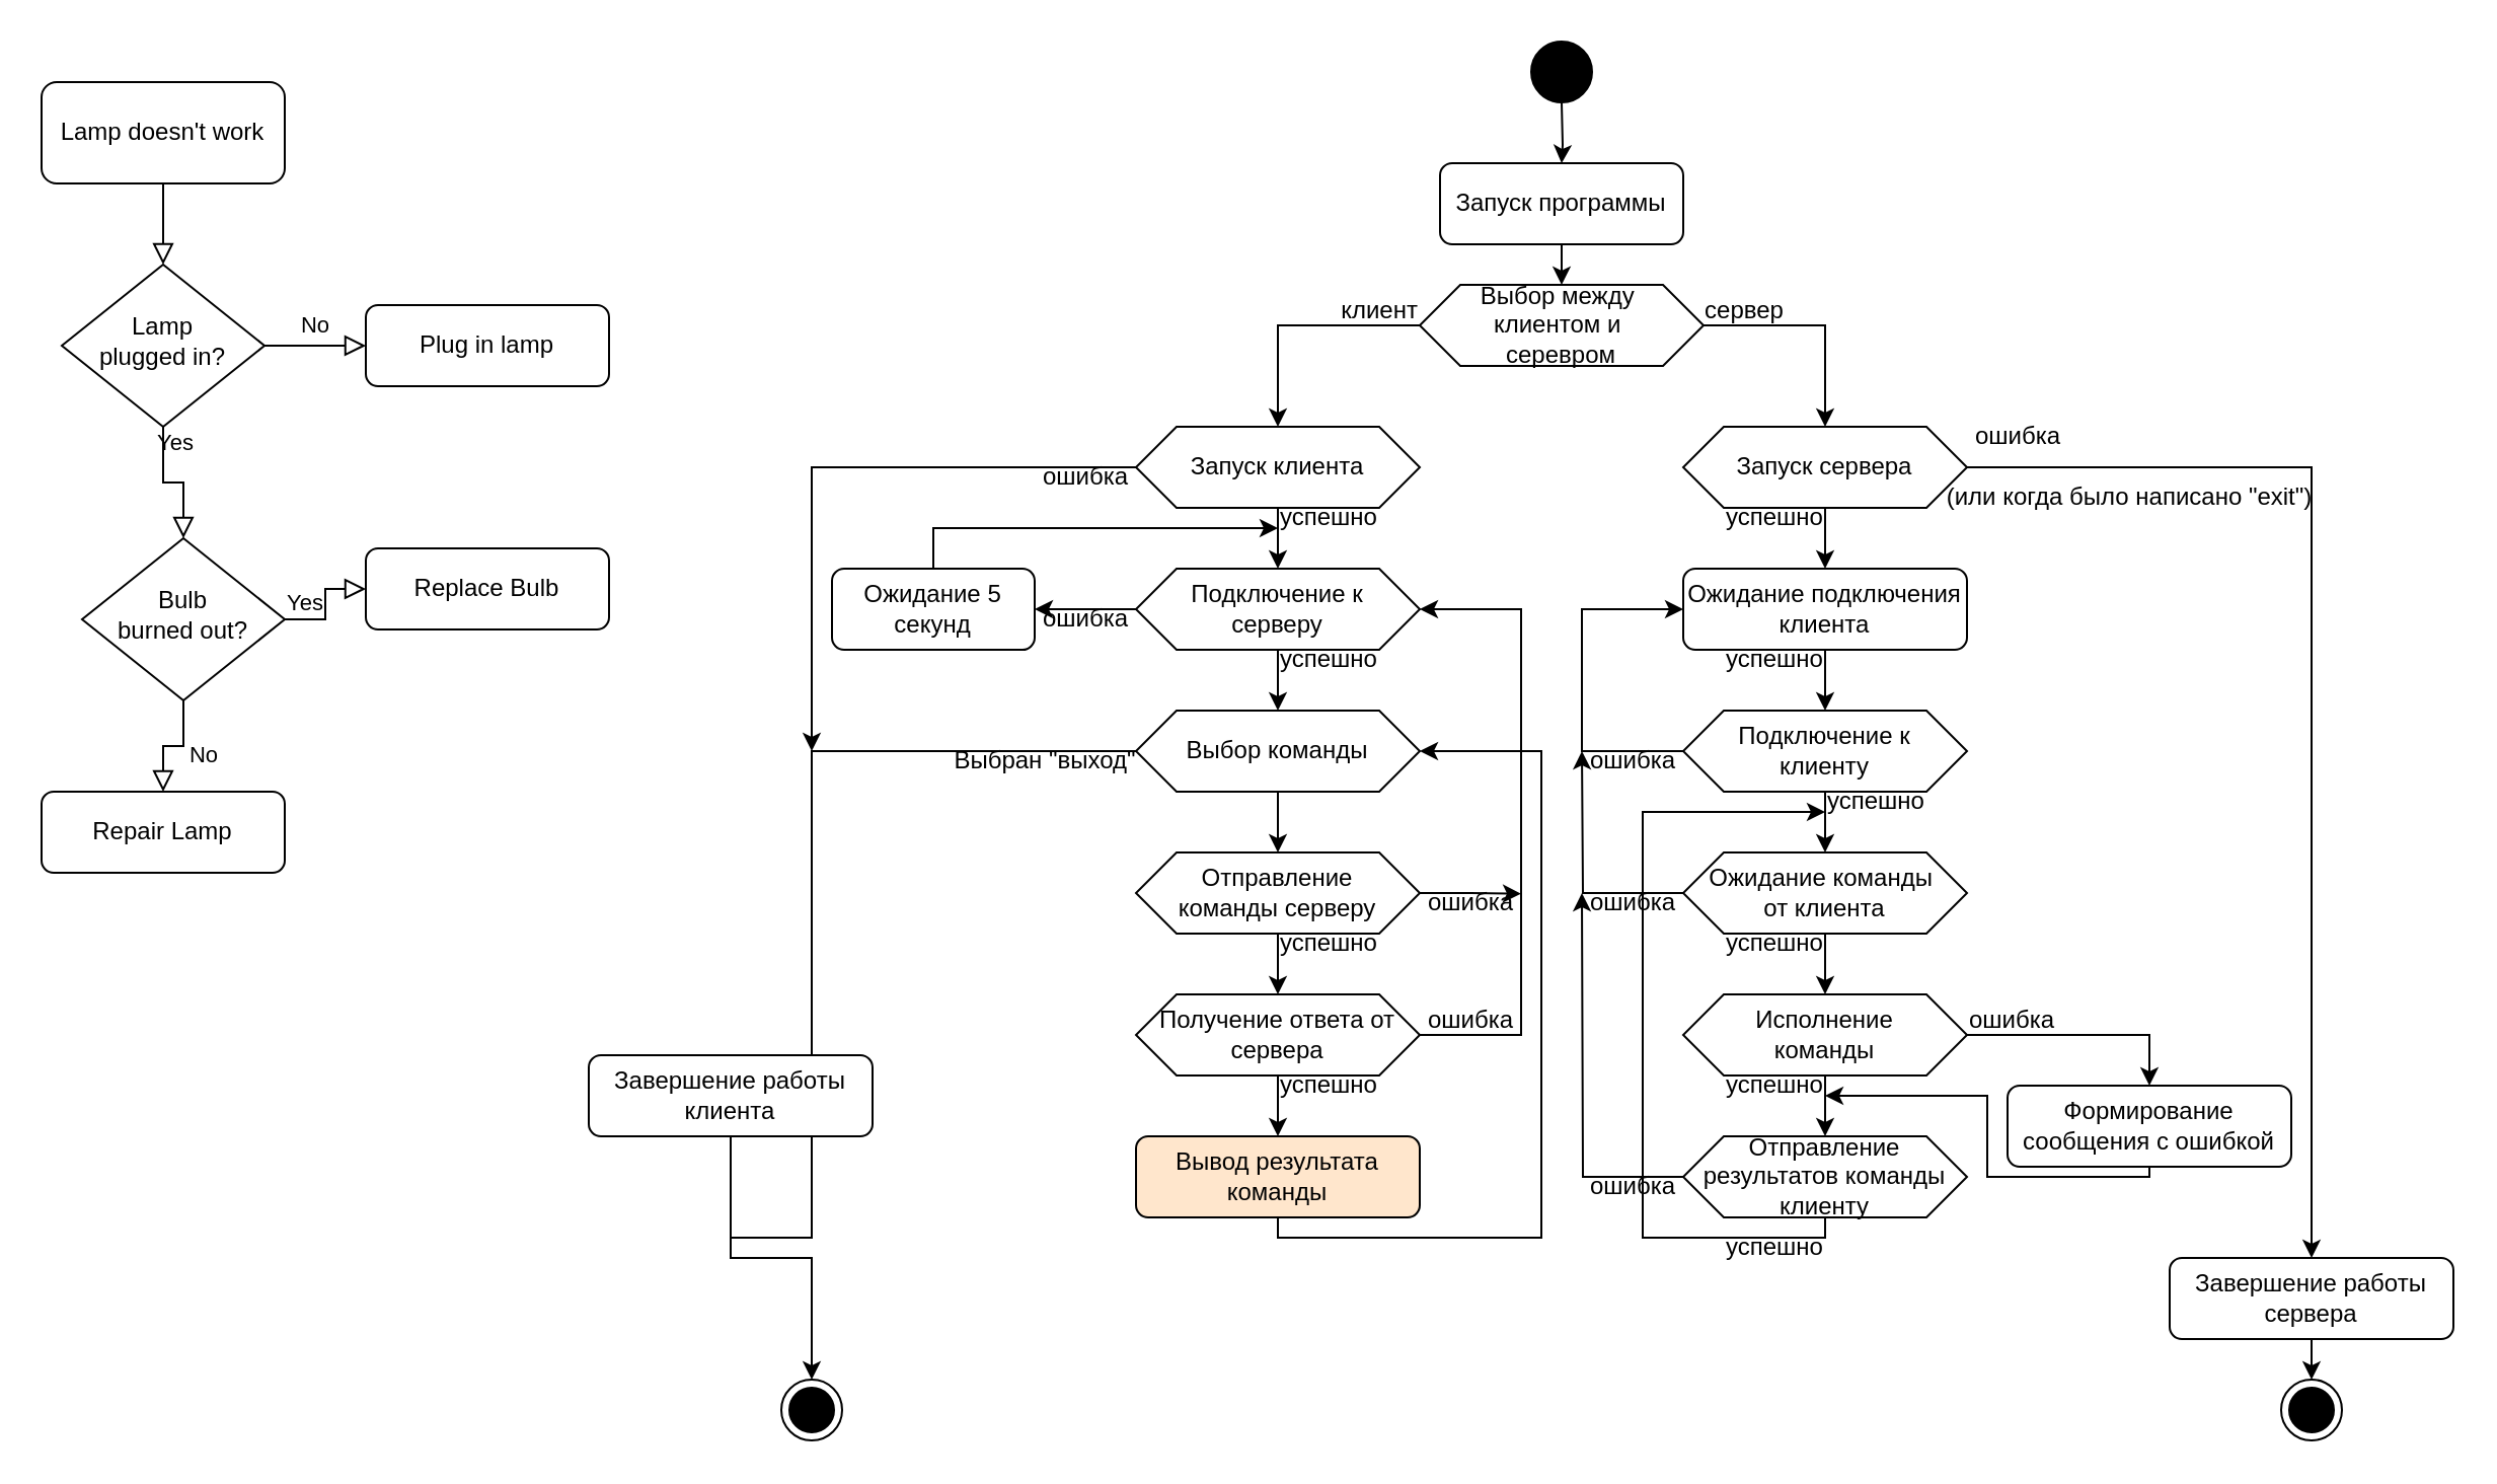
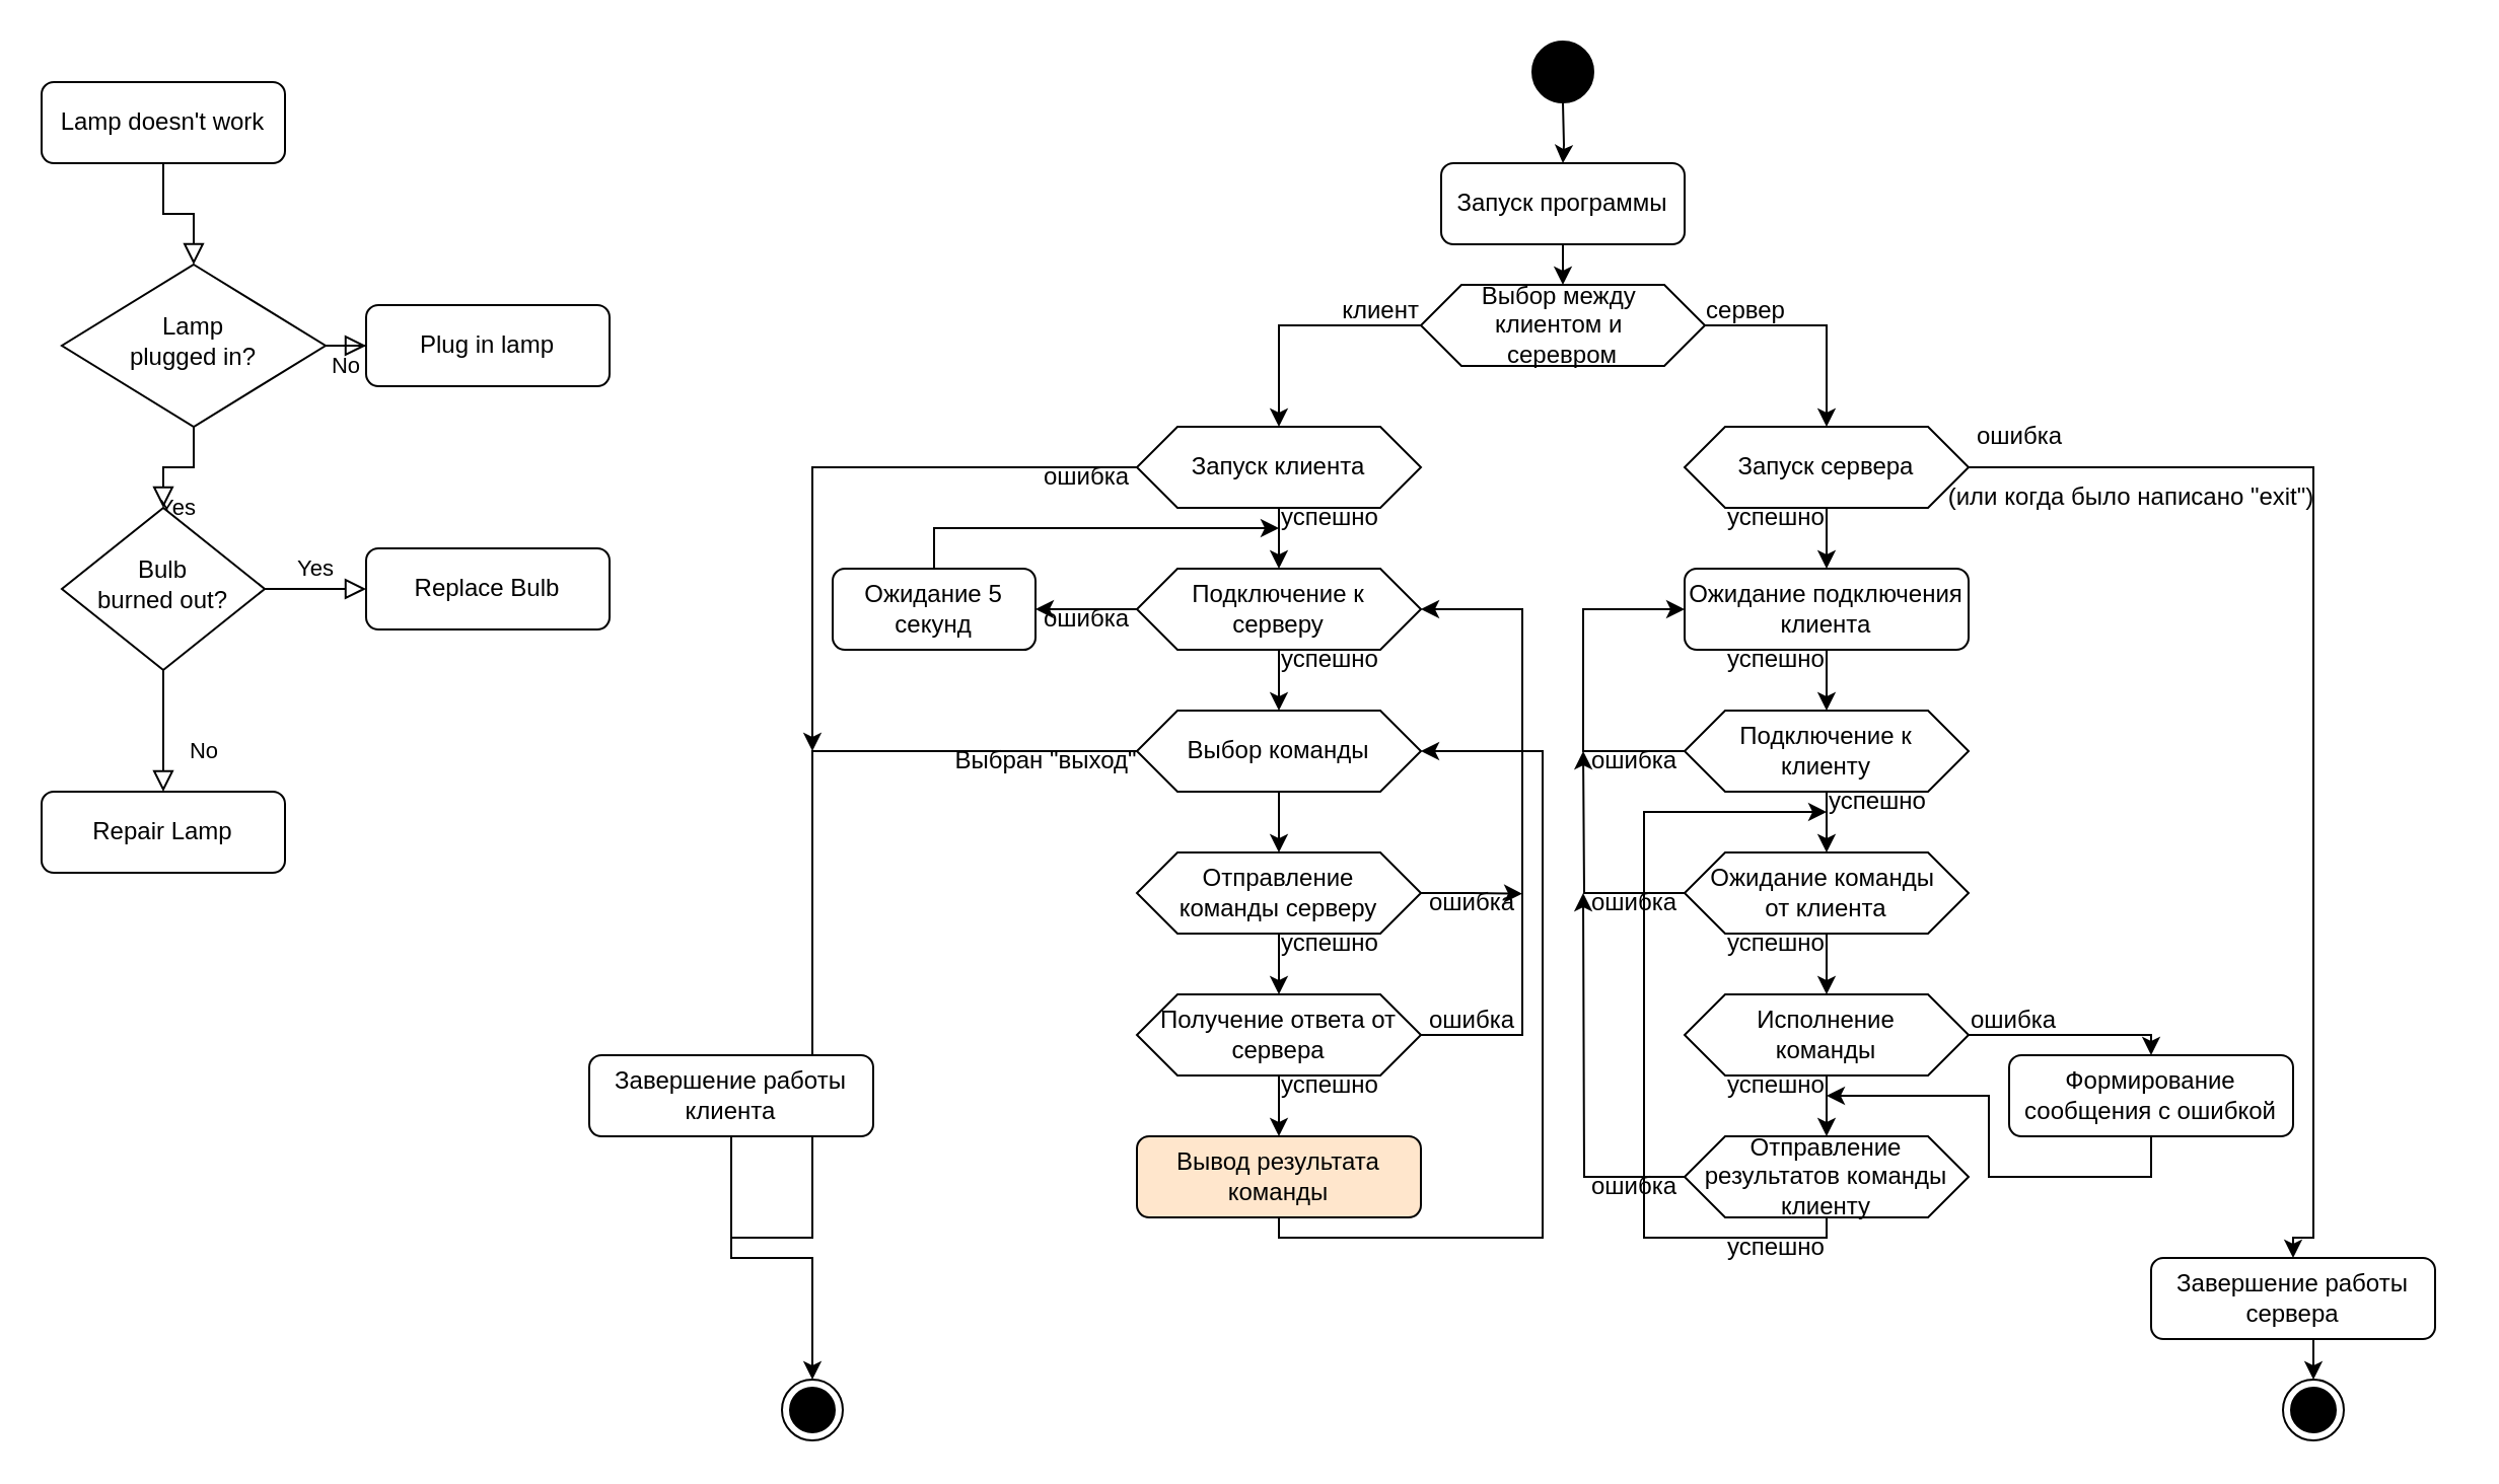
- <mxCell id="3" value="Lamp doesn't work" style="rounded=1;whiteSpace=wrap;html=1;fontSize=12;glass=0;strokeWidth=1;shadow=0;" parent="1" vertex="1"><mxGeometry x="20" y="40" width="120" height="50" as="geometry" /></mxCell>
+ <mxCell id="3" value="Lamp doesn't work" style="rounded=1;whiteSpace=wrap;html=1;fontSize=12;glass=0;strokeWidth=1;shadow=0;" parent="1" vertex="1"><mxGeometry x="20" y="40" width="120" height="40" as="geometry" /></mxCell>
- <mxCell id="6" value="Lamp&lt;br&gt;plugged in?" style="rhombus;whiteSpace=wrap;html=1;shadow=0;fontFamily=Helvetica;fontSize=12;align=center;strokeWidth=1;spacing=6;spacingTop=-4;" parent="1" vertex="1"><mxGeometry x="30" y="130" width="100" height="80" as="geometry" /></mxCell>
+ <mxCell id="6" value="Lamp&lt;br&gt;plugged in?" style="rhombus;whiteSpace=wrap;html=1;shadow=0;fontFamily=Helvetica;fontSize=12;align=center;strokeWidth=1;spacing=6;spacingTop=-4;" parent="1" vertex="1"><mxGeometry x="30" y="130" width="130" height="80" as="geometry" /></mxCell>
- <mxCell id="10" value="Bulb&lt;br&gt;burned out?" style="rhombus;whiteSpace=wrap;html=1;shadow=0;fontFamily=Helvetica;fontSize=12;align=center;strokeWidth=1;spacing=6;spacingTop=-4;" parent="1" vertex="1"><mxGeometry x="40" y="265" width="100" height="80" as="geometry" /></mxCell>
+ <mxCell id="10" value="Bulb&lt;br&gt;burned out?" style="rhombus;whiteSpace=wrap;html=1;shadow=0;fontFamily=Helvetica;fontSize=12;align=center;strokeWidth=1;spacing=6;spacingTop=-4;" parent="1" vertex="1"><mxGeometry x="30" y="250" width="100" height="80" as="geometry" /></mxCell>
- <mxCell id="78" value="Формирование сообщения с ошибкой" style="whiteSpace=wrap;html=1;rounded=1;glass=0;strokeWidth=1;shadow=0;" vertex="1" parent="1"><mxGeometry x="990" y="535" width="140" height="40" as="geometry" /></mxCell>
+ <mxCell id="78" value="Формирование сообщения с ошибкой" style="whiteSpace=wrap;html=1;rounded=1;glass=0;strokeWidth=1;shadow=0;" vertex="1" parent="1"><mxGeometry x="990" y="520" width="140" height="40" as="geometry" /></mxCell>
- <mxCell id="80" value="Завершение работы сервера" style="whiteSpace=wrap;html=1;rounded=1;glass=0;strokeWidth=1;shadow=0;" vertex="1" parent="1"><mxGeometry x="1070" y="620" width="140" height="40" as="geometry" /></mxCell>
+ <mxCell id="80" value="Завершение работы сервера" style="whiteSpace=wrap;html=1;rounded=1;glass=0;strokeWidth=1;shadow=0;" vertex="1" parent="1"><mxGeometry x="1060" y="620" width="140" height="40" as="geometry" /></mxCell>
